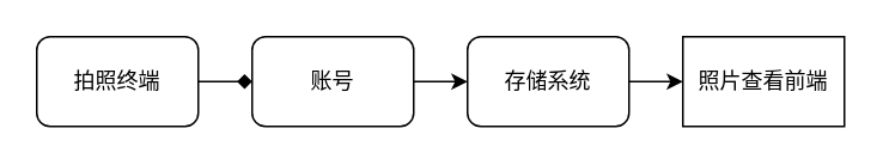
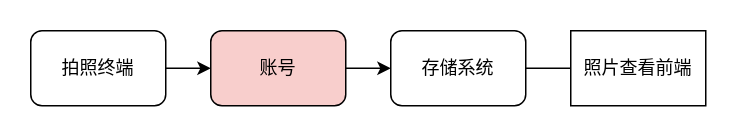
- <mxCell id="2" style="edgeStyle=orthogonalEdgeStyle;rounded=0;orthogonalLoop=1;jettySize=auto;html=1;entryX=0;entryY=0.5;entryDx=0;entryDy=0;endArrow=diamond;" edge="1" parent="1" source="3" target="5"><mxGeometry relative="1" as="geometry" /></mxCell>
+ <mxCell id="2" style="edgeStyle=orthogonalEdgeStyle;rounded=0;orthogonalLoop=1;jettySize=auto;html=1;entryX=0;entryY=0.5;entryDx=0;entryDy=0;" edge="1" parent="1" source="3" target="5"><mxGeometry relative="1" as="geometry" /></mxCell>
- <mxCell id="5" value="账号" style="rounded=1;whiteSpace=wrap;html=1;" vertex="1" parent="1"><mxGeometry x="140" y="20" width="90" height="50" as="geometry" /></mxCell>
+ <mxCell id="5" value="账号" style="rounded=1;whiteSpace=wrap;html=1;fillColor=#f8cecc;" vertex="1" parent="1"><mxGeometry x="140" y="20" width="90" height="50" as="geometry" /></mxCell>
- <mxCell id="6" style="edgeStyle=orthogonalEdgeStyle;rounded=0;orthogonalLoop=1;jettySize=auto;html=1;entryX=0;entryY=0.5;entryDx=0;entryDy=0;" edge="1" parent="1" source="7" target="8"><mxGeometry relative="1" as="geometry" /></mxCell>
+ <mxCell id="6" style="edgeStyle=orthogonalEdgeStyle;rounded=0;orthogonalLoop=1;jettySize=auto;html=1;entryX=0;entryY=0.5;entryDx=0;entryDy=0;endArrow=none;" edge="1" parent="1" source="7" target="8"><mxGeometry relative="1" as="geometry" /></mxCell>
